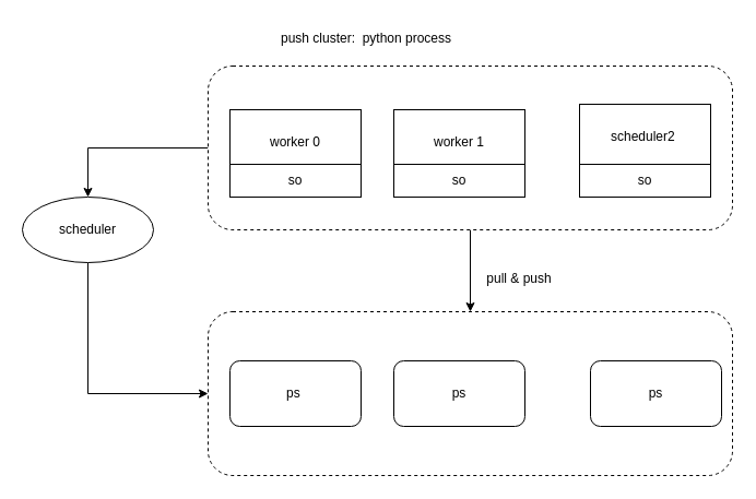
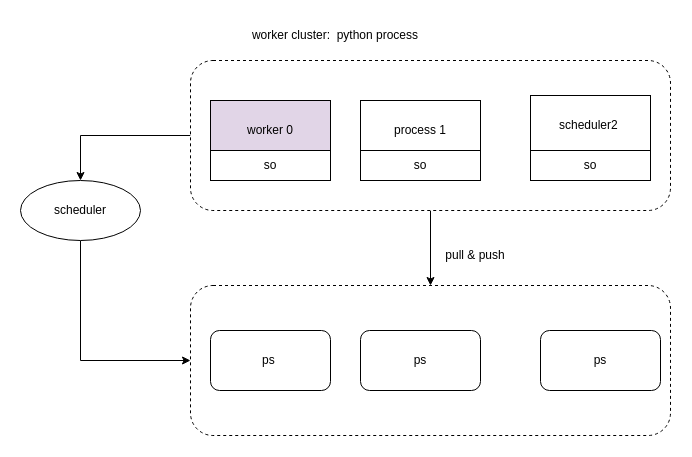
- <mxCell id="17" value="push cluster:&amp;nbsp; python process" style="text;html=1;align=center;verticalAlign=middle;whiteSpace=wrap;rounded=0;" vertex="1" parent="1"><mxGeometry x="240" y="20" width="190" height="30" as="geometry" /></mxCell>
+ <mxCell id="17" value="worker cluster:&amp;nbsp; python process" style="text;html=1;align=center;verticalAlign=middle;whiteSpace=wrap;rounded=0;" vertex="1" parent="1"><mxGeometry x="240" y="20" width="190" height="30" as="geometry" /></mxCell>
- <mxCell id="8" value="worker 0" style="rounded=0;whiteSpace=wrap;html=1;" vertex="1" parent="1"><mxGeometry x="210" y="100" width="120" height="60" as="geometry" /></mxCell>
+ <mxCell id="8" value="worker 0" style="rounded=0;whiteSpace=wrap;html=1;fillColor=#e1d5e7;" vertex="1" parent="1"><mxGeometry x="210" y="100" width="120" height="60" as="geometry" /></mxCell>
- <mxCell id="6" value="worker 1" style="rounded=0;whiteSpace=wrap;html=1;" vertex="1" parent="1"><mxGeometry x="360" y="100" width="120" height="60" as="geometry" /></mxCell>
+ <mxCell id="6" value="process 1" style="rounded=0;whiteSpace=wrap;html=1;" vertex="1" parent="1"><mxGeometry x="360" y="100" width="120" height="60" as="geometry" /></mxCell>
